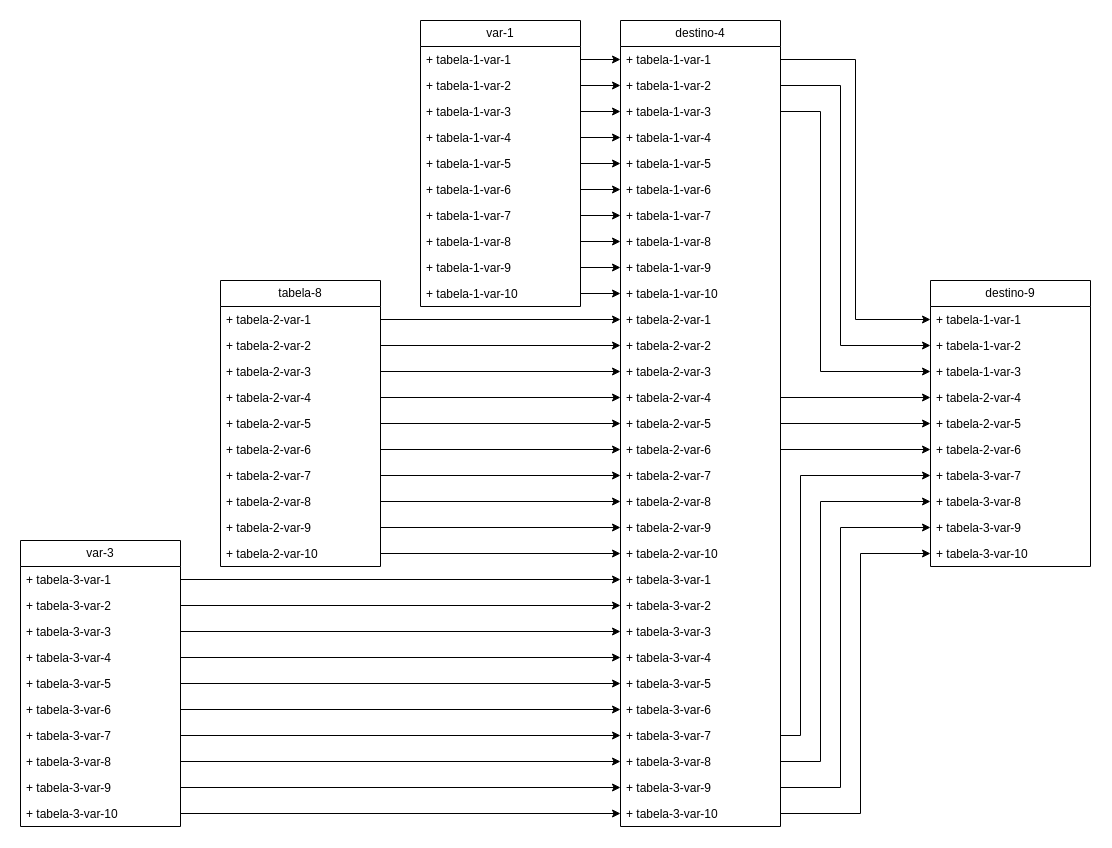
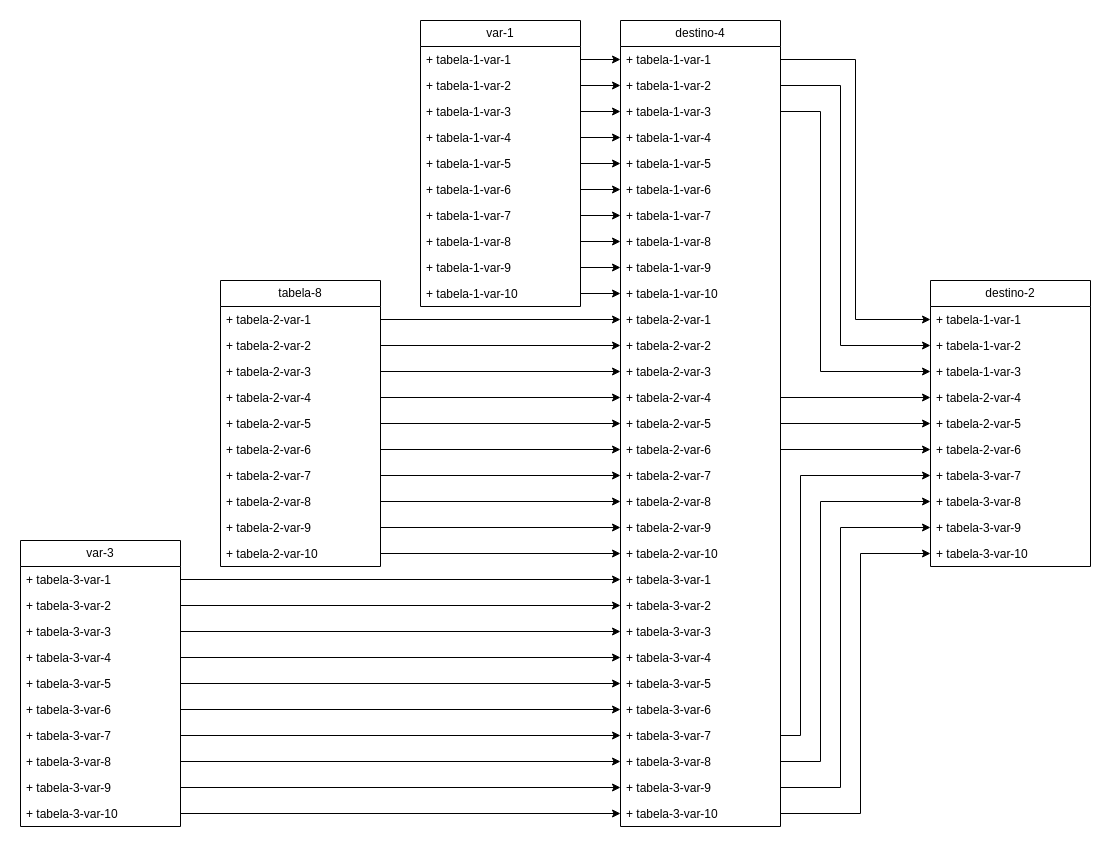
- <mxCell id="66" value="destino-9" style="swimlane;fontStyle=0;childLayout=stackLayout;horizontal=1;startSize=26;fillColor=none;horizontalStack=0;resizeParent=1;resizeParentMax=0;resizeLast=0;collapsible=1;marginBottom=0;whiteSpace=wrap;html=1;" vertex="1" parent="1"><mxGeometry x="930" y="280" width="160" height="286" as="geometry"><mxRectangle x="1214" y="450" width="70" height="30" as="alternateBounds" /></mxGeometry></mxCell>
+ <mxCell id="66" value="destino-2" style="swimlane;fontStyle=0;childLayout=stackLayout;horizontal=1;startSize=26;fillColor=none;horizontalStack=0;resizeParent=1;resizeParentMax=0;resizeLast=0;collapsible=1;marginBottom=0;whiteSpace=wrap;html=1;" vertex="1" parent="1"><mxGeometry x="930" y="280" width="160" height="286" as="geometry"><mxRectangle x="1214" y="450" width="70" height="30" as="alternateBounds" /></mxGeometry></mxCell>
